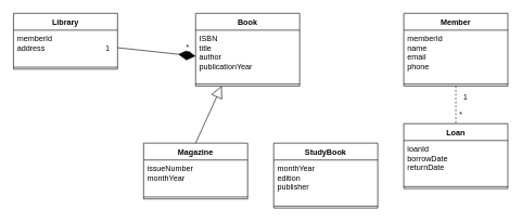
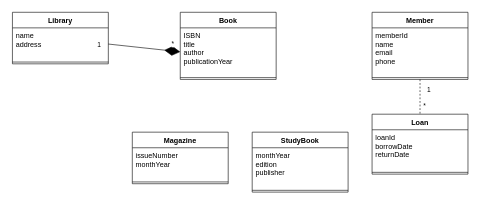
- <mxCell id="3" value="memberId&#10;address" style="text;strokeColor=none;fillColor=none;align=left;verticalAlign=top;spacingLeft=4;spacingRight=4;overflow=hidden;rotatable=0;points=[[0,0.5],[1,0.5]];portConstraint=eastwest;" parent="2" vertex="1"><mxGeometry y="26" width="160" height="54" as="geometry" /></mxCell>
+ <mxCell id="3" value="name&#10;address" style="text;strokeColor=none;fillColor=none;align=left;verticalAlign=top;spacingLeft=4;spacingRight=4;overflow=hidden;rotatable=0;points=[[0,0.5],[1,0.5]];portConstraint=eastwest;" parent="2" vertex="1"><mxGeometry y="26" width="160" height="54" as="geometry" /></mxCell>
- <mxCell id="23" value="" style="endArrow=block;endSize=16;endFill=0;html=1;exitX=0.5;exitY=0;exitDx=0;exitDy=0;entryX=0.25;entryY=1;entryDx=0;entryDy=0;" parent="1" source="8" target="5" edge="1"><mxGeometry width="160" relative="1" as="geometry"><mxPoint x="300" y="200" as="sourcePoint" /><mxPoint x="340" y="140" as="targetPoint" /></mxGeometry></mxCell>
